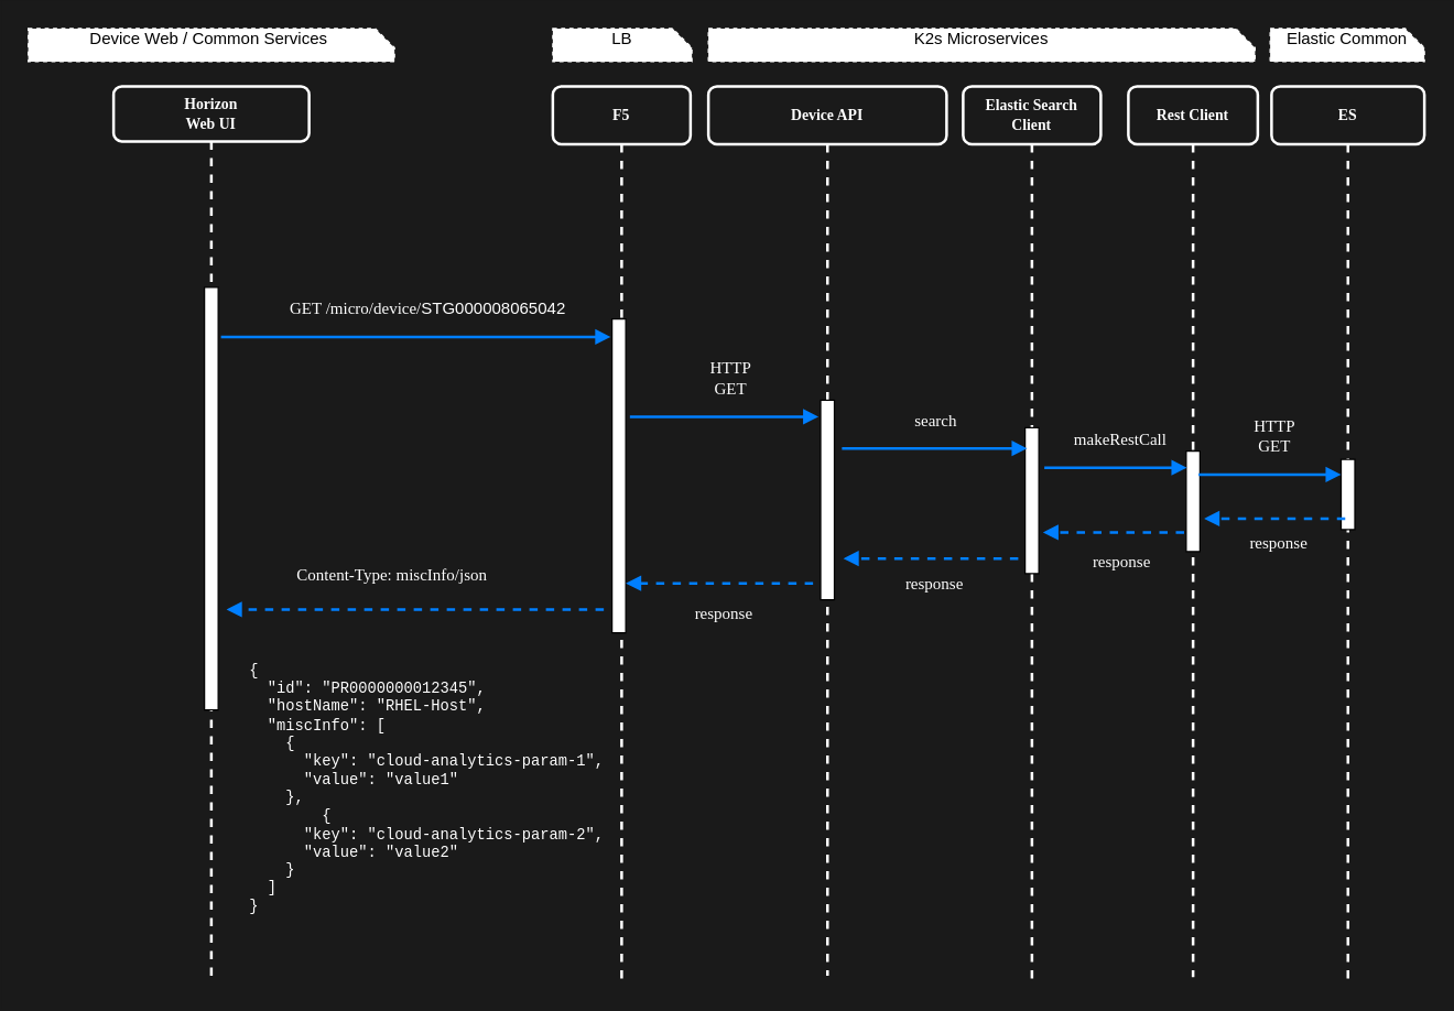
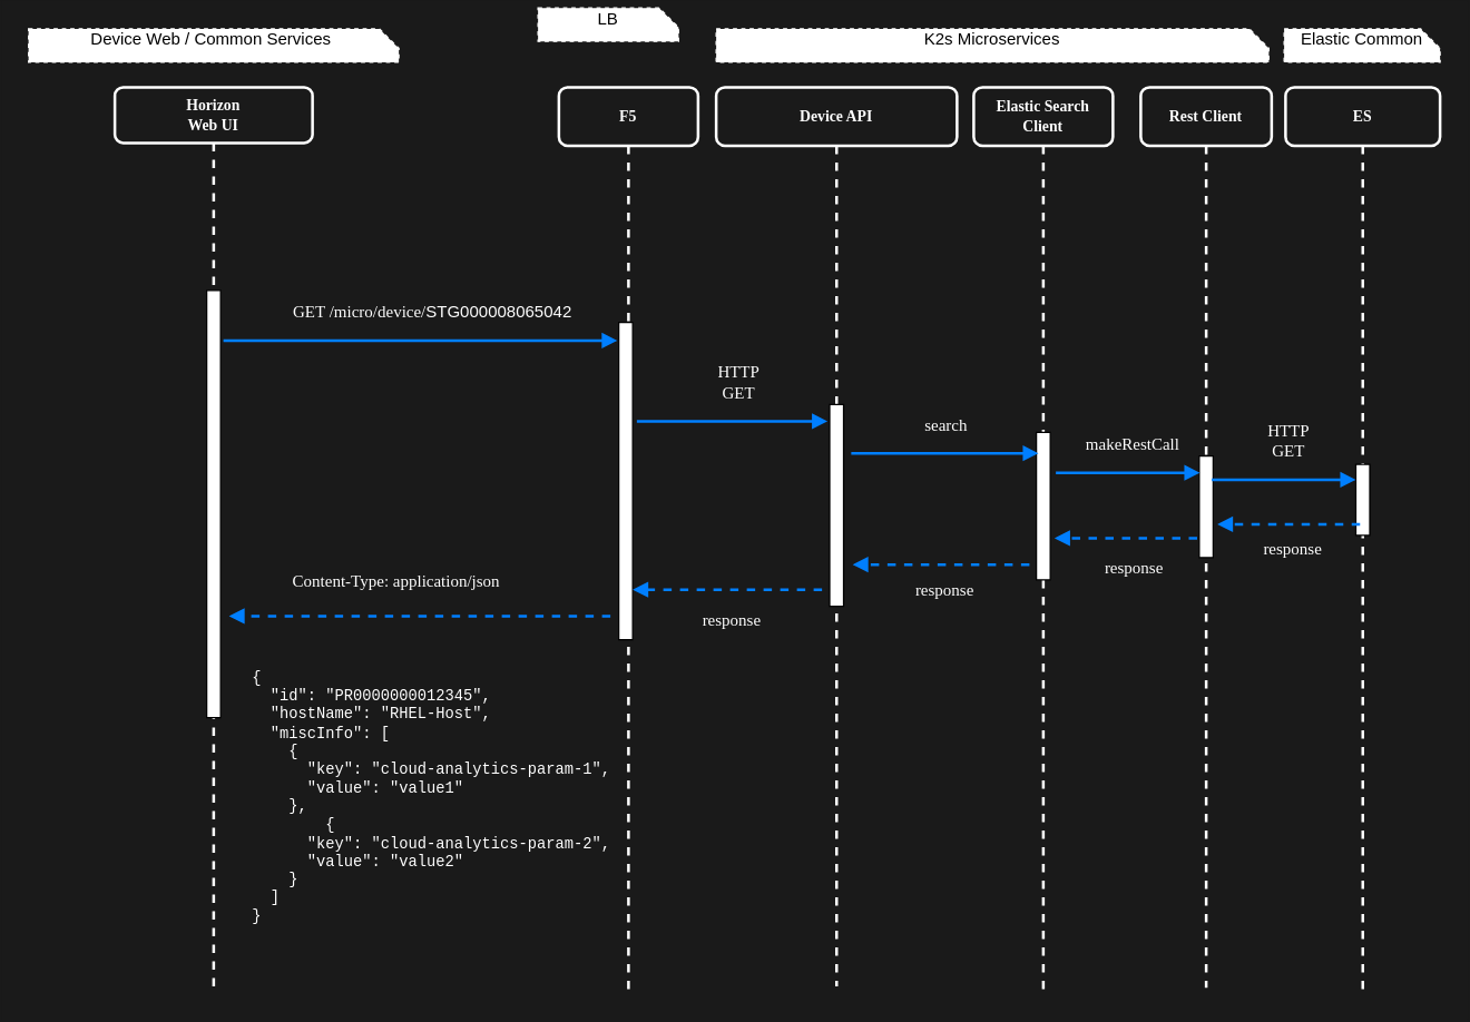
- <mxCell id="15" value="LB" style="shape=note;whiteSpace=wrap;html=1;size=14;verticalAlign=top;align=center;spacingTop=-6;dashed=1;strokeColor=#FFFFFF;" parent="1" vertex="1"><mxGeometry x="401" y="20" width="101" height="24" as="geometry" /></mxCell>
+ <mxCell id="15" value="LB" style="shape=note;whiteSpace=wrap;html=1;size=14;verticalAlign=top;align=center;spacingTop=-6;dashed=1;strokeColor=#FFFFFF;" parent="1" vertex="1"><mxGeometry x="386" y="5" width="101" height="24" as="geometry" /></mxCell>
- <mxCell id="32" value="&lt;font face=&quot;verdana&quot;&gt;Content-Type: miscInfo/json&lt;/font&gt;" style="text;html=1;align=center;verticalAlign=middle;resizable=0;points=[];autosize=1;labelBackgroundColor=none;labelBorderColor=none;fontColor=#FFFFFF;" parent="1" vertex="1"><mxGeometry x="185" y="408" width="198" height="18" as="geometry" /></mxCell>
+ <mxCell id="32" value="&lt;font face=&quot;verdana&quot;&gt;Content-Type: application/json&lt;/font&gt;" style="text;html=1;align=center;verticalAlign=middle;resizable=0;points=[];autosize=1;labelBackgroundColor=none;labelBorderColor=none;fontColor=#FFFFFF;" parent="1" vertex="1"><mxGeometry x="185" y="408" width="198" height="18" as="geometry" /></mxCell>
